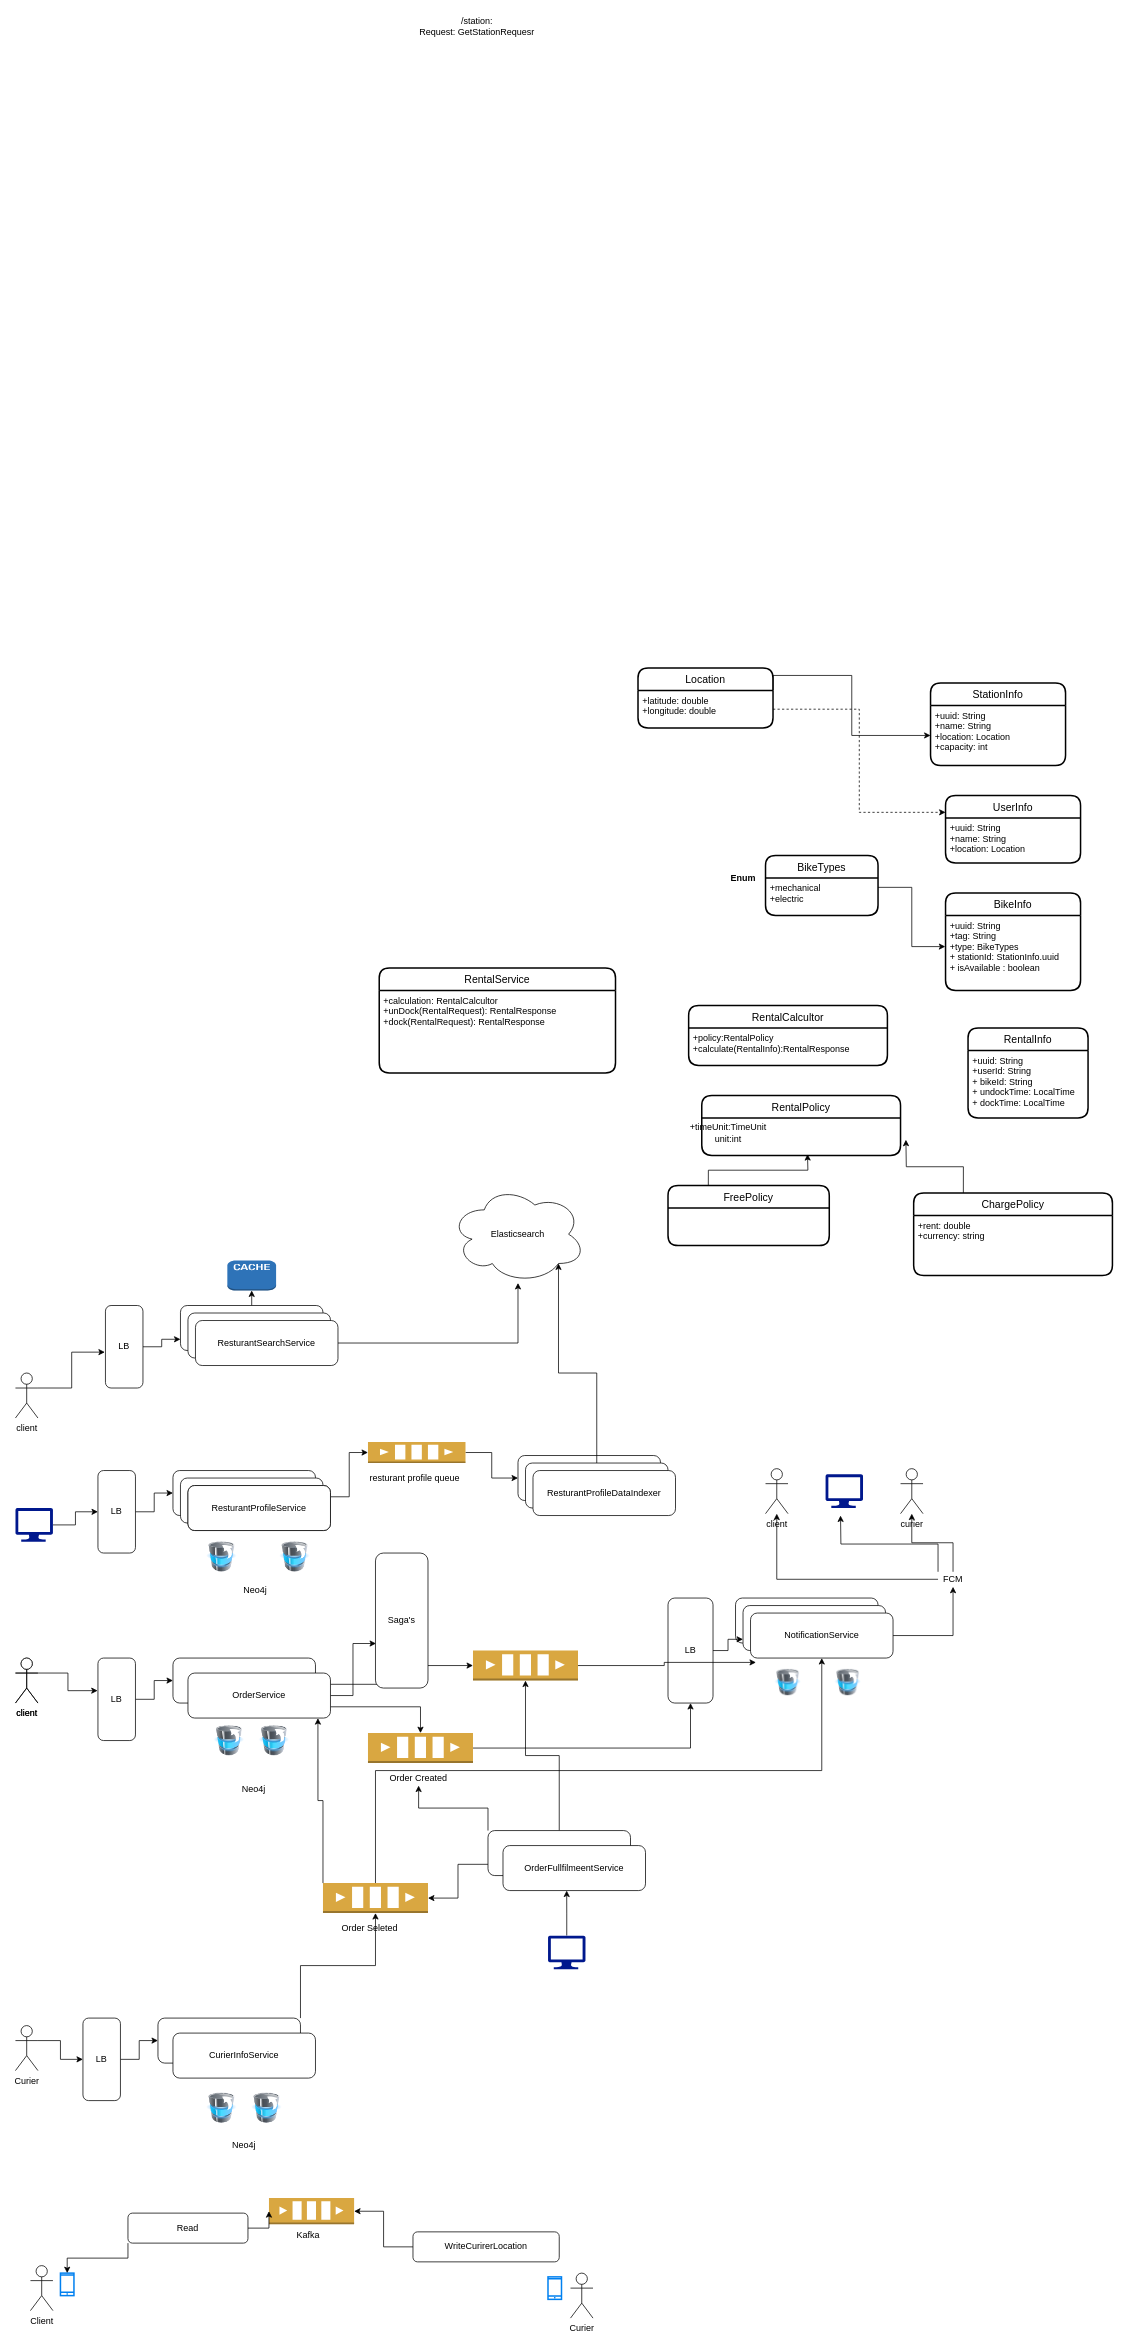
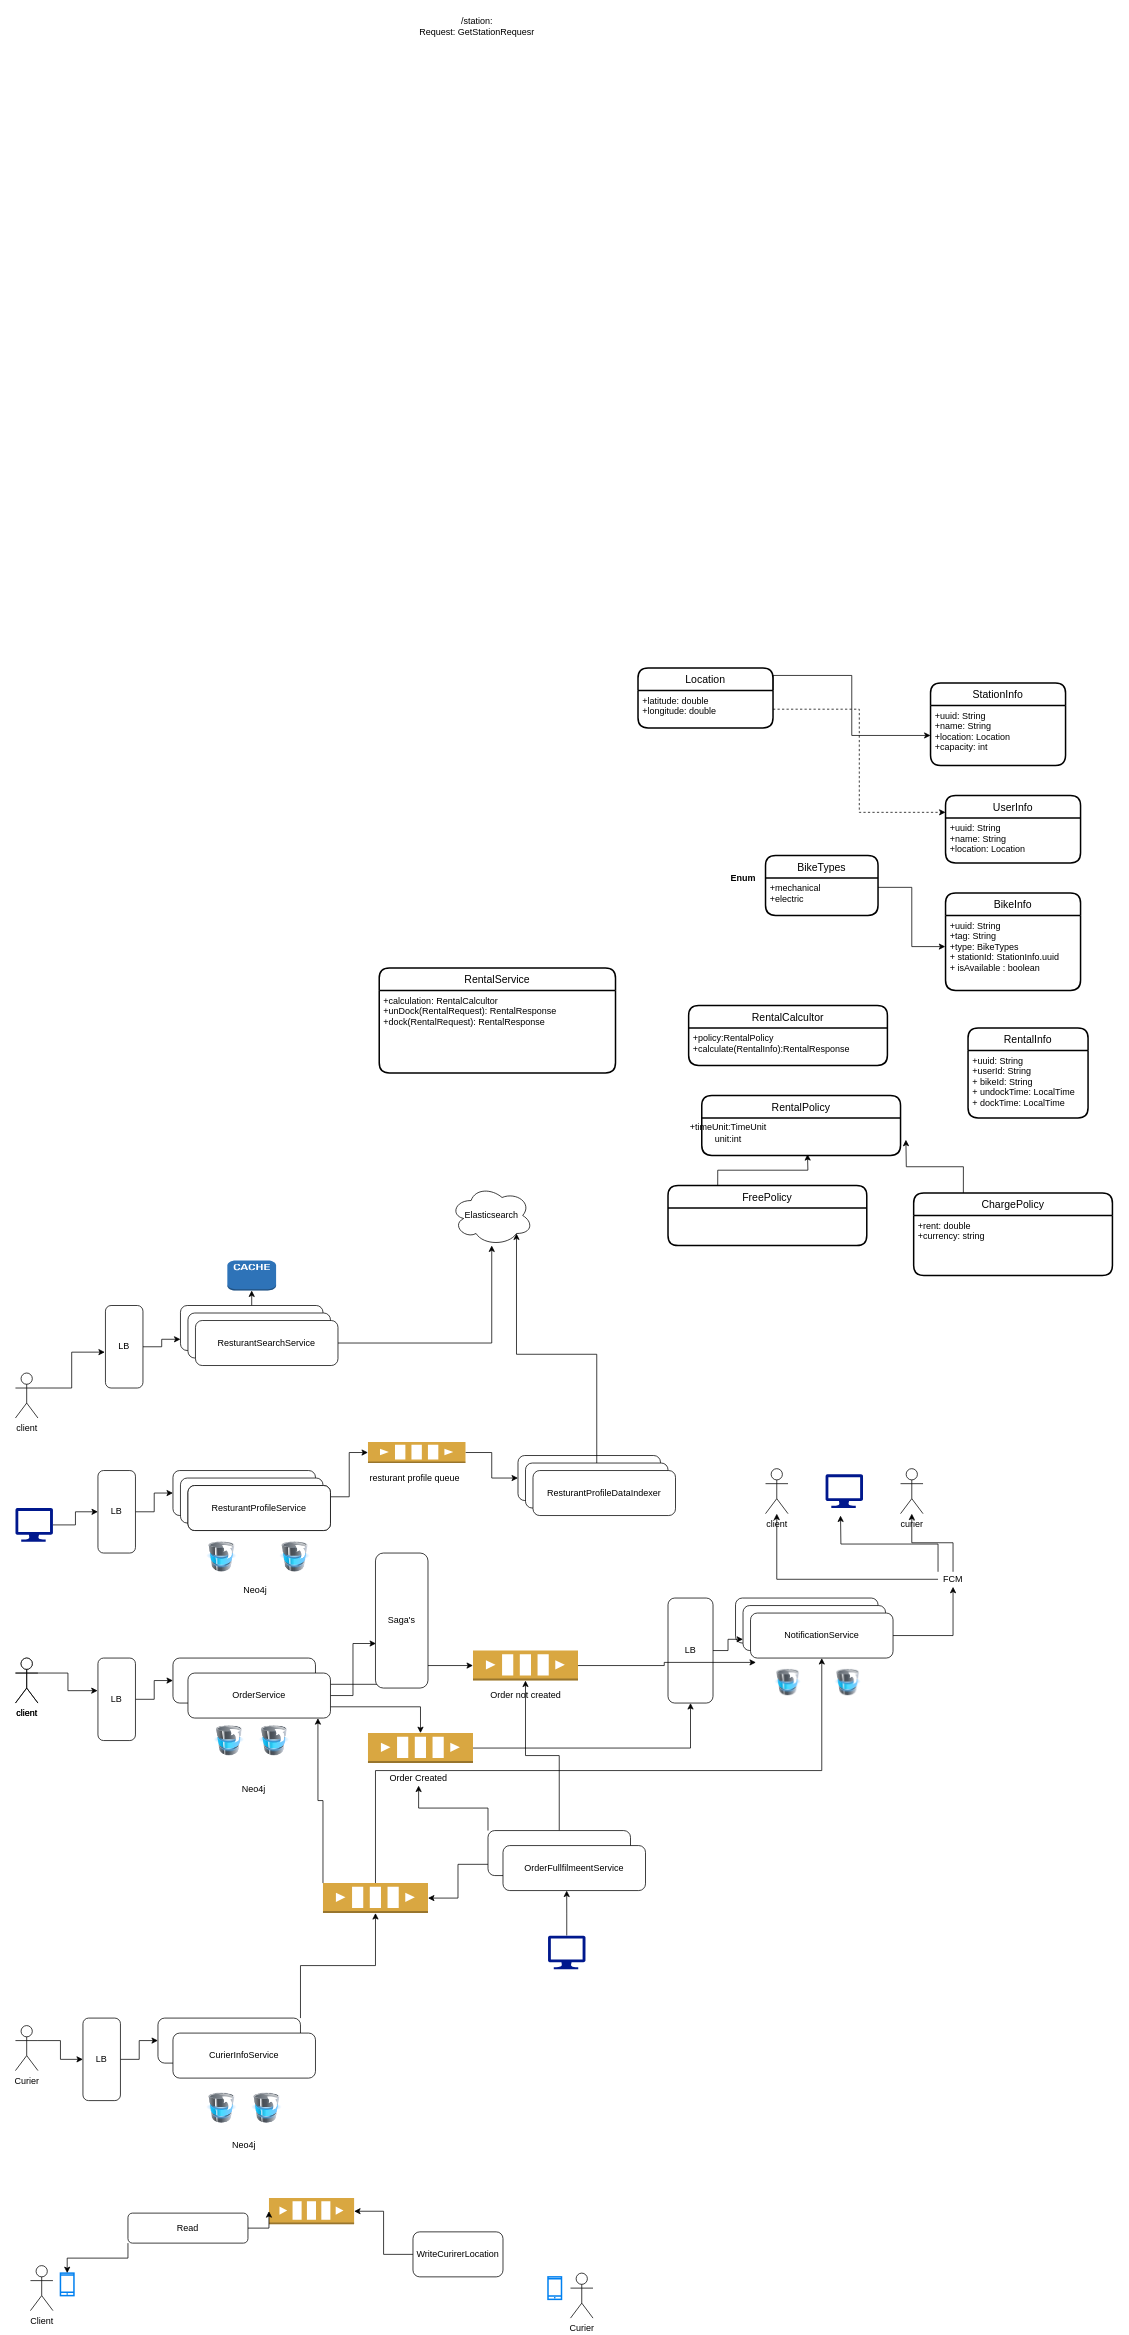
- <mxCell id="119" value="FreePolicy" style="swimlane;childLayout=stackLayout;horizontal=1;startSize=30;horizontalStack=0;rounded=1;fontSize=14;fontStyle=0;strokeWidth=2;resizeParent=0;resizeLast=1;shadow=0;dashed=0;align=center;" vertex="1" parent="1"><mxGeometry x="890" y="1580" width="215" height="80" as="geometry" /></mxCell>
+ <mxCell id="119" value="FreePolicy" style="swimlane;childLayout=stackLayout;horizontal=1;startSize=30;horizontalStack=0;rounded=1;fontSize=14;fontStyle=0;strokeWidth=2;resizeParent=0;resizeLast=1;shadow=0;dashed=0;align=center;" vertex="1" parent="1"><mxGeometry x="890" y="1580" width="265" height="80" as="geometry" /></mxCell>
- <mxCell id="11" value="Elasticsearch" style="ellipse;shape=cloud;whiteSpace=wrap;html=1;" parent="1" vertex="1"><mxGeometry x="600" y="1580" width="180" height="130" as="geometry" /></mxCell>
+ <mxCell id="11" value="Elasticsearch" style="ellipse;shape=cloud;whiteSpace=wrap;html=1;" parent="1" vertex="1"><mxGeometry x="600" y="1580" width="110" height="80" as="geometry" /></mxCell>
+ <mxCell id="66" value="Order not created" style="text;html=1;strokeColor=none;fillColor=none;align=center;verticalAlign=middle;whiteSpace=wrap;rounded=0;" parent="1" vertex="1"><mxGeometry x="643.75" y="2250" width="112.5" height="20" as="geometry" /></mxCell>
- <mxCell id="77" value="Order Seleted" style="text;html=1;strokeColor=none;fillColor=none;align=center;verticalAlign=middle;whiteSpace=wrap;rounded=0;" parent="1" vertex="1"><mxGeometry x="450" y="2560" width="85" height="20" as="geometry" /></mxCell>
- <mxCell id="95" value="Kafka" style="text;html=1;align=center;verticalAlign=middle;resizable=0;points=[];autosize=1;" parent="1" vertex="1"><mxGeometry x="385" y="2970" width="50" height="20" as="geometry" /></mxCell>
- <mxCell id="93" value="WriteCurirerLocation" style="rounded=1;whiteSpace=wrap;html=1;" parent="1" vertex="1"><mxGeometry x="550" y="2975" width="195" height="40" as="geometry" /></mxCell>
+ <mxCell id="93" value="WriteCurirerLocation" style="rounded=1;whiteSpace=wrap;html=1;" parent="1" vertex="1"><mxGeometry x="550" y="2975" width="120" height="60" as="geometry" /></mxCell>
